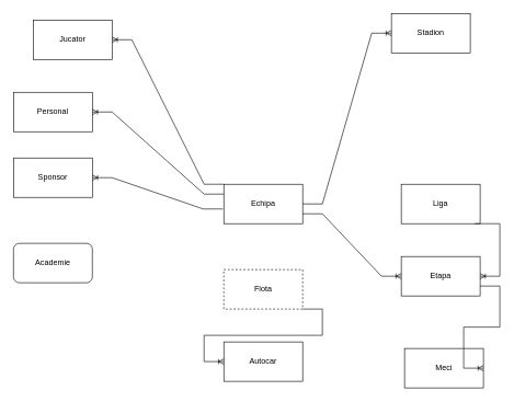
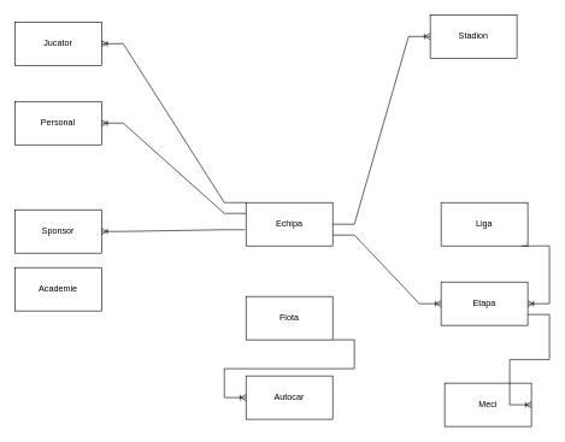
- <mxCell id="2" value="Jucator" style="rounded=0;whiteSpace=wrap;html=1;" vertex="1" parent="1"><mxGeometry x="50" y="30" width="120" height="60" as="geometry" /></mxCell>
+ <mxCell id="2" value="Jucator" style="rounded=0;whiteSpace=wrap;html=1;" vertex="1" parent="1"><mxGeometry x="20" y="30" width="120" height="60" as="geometry" /></mxCell>
- <mxCell id="3" value="Sponsor" style="rounded=0;whiteSpace=wrap;html=1;" vertex="1" parent="1"><mxGeometry x="20" y="240" width="120" height="60" as="geometry" /></mxCell>
+ <mxCell id="3" value="Sponsor" style="rounded=0;whiteSpace=wrap;html=1;" vertex="1" parent="1"><mxGeometry x="20" y="290" width="120" height="60" as="geometry" /></mxCell>
- <mxCell id="12" value="Academie" style="whiteSpace=wrap;html=1;rounded=1;" vertex="1" parent="1"><mxGeometry x="20" y="370" width="120" height="60" as="geometry" /></mxCell>
+ <mxCell id="12" value="Academie" style="rounded=0;whiteSpace=wrap;html=1;" vertex="1" parent="1"><mxGeometry x="20" y="370" width="120" height="60" as="geometry" /></mxCell>
- <mxCell id="10" value="Flota" style="rounded=0;whiteSpace=wrap;html=1;dashed=1;" vertex="1" parent="1"><mxGeometry x="340" y="410" width="120" height="60" as="geometry" /></mxCell>
+ <mxCell id="10" value="Flota" style="rounded=0;whiteSpace=wrap;html=1;" vertex="1" parent="1"><mxGeometry x="340" y="410" width="120" height="60" as="geometry" /></mxCell>
